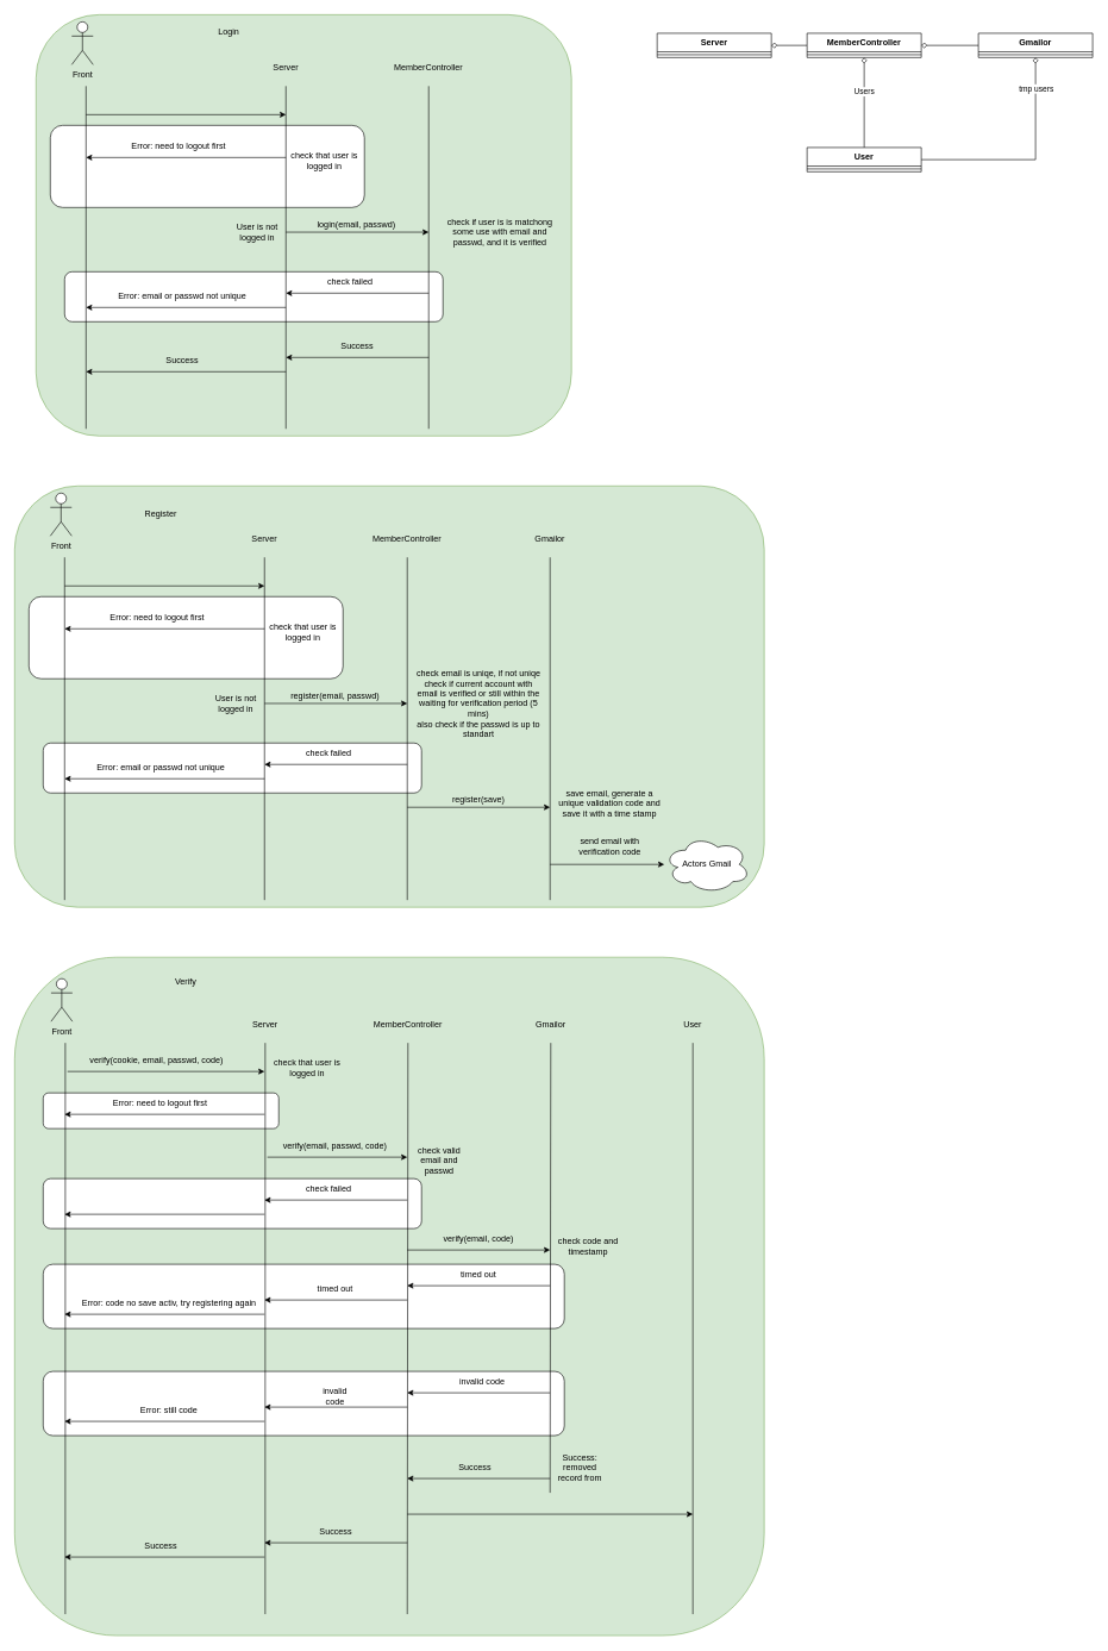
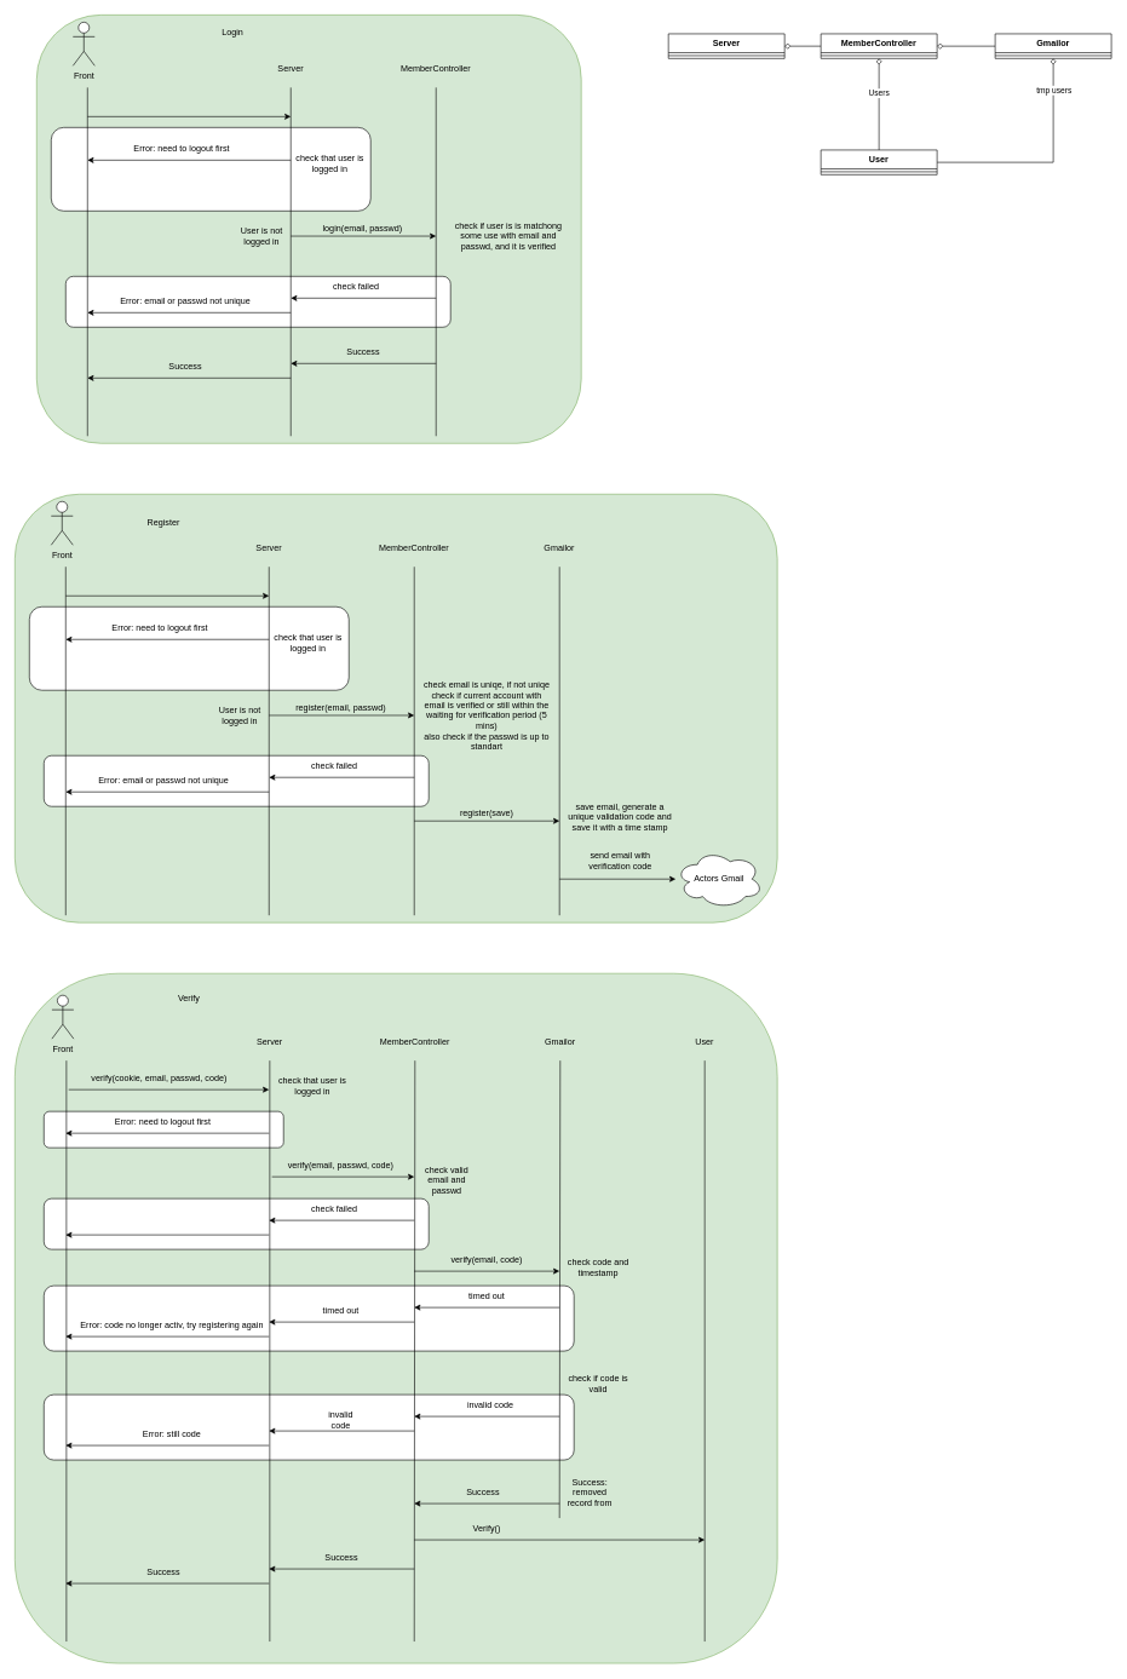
- <mxCell id="78" value="Error: code no save activ, try registering again" style="text;html=1;align=center;verticalAlign=middle;whiteSpace=wrap;rounded=0;" vertex="1" parent="1"><mxGeometry x="99" y="1810" width="275" height="30" as="geometry" /></mxCell>
+ <mxCell id="78" value="Error: code no longer activ, try registering again" style="text;html=1;align=center;verticalAlign=middle;whiteSpace=wrap;rounded=0;" vertex="1" parent="1"><mxGeometry x="99" y="1810" width="275" height="30" as="geometry" /></mxCell>
+ <mxCell id="79" value="check if code is valid" style="text;html=1;align=center;verticalAlign=middle;whiteSpace=wrap;rounded=0;" vertex="1" parent="1"><mxGeometry x="777" y="1890" width="93" height="30" as="geometry" /></mxCell>
+ <mxCell id="94" value="Verify()" style="text;html=1;align=center;verticalAlign=middle;whiteSpace=wrap;rounded=0;" vertex="1" parent="1"><mxGeometry x="640" y="2090" width="60" height="30" as="geometry" /></mxCell>
